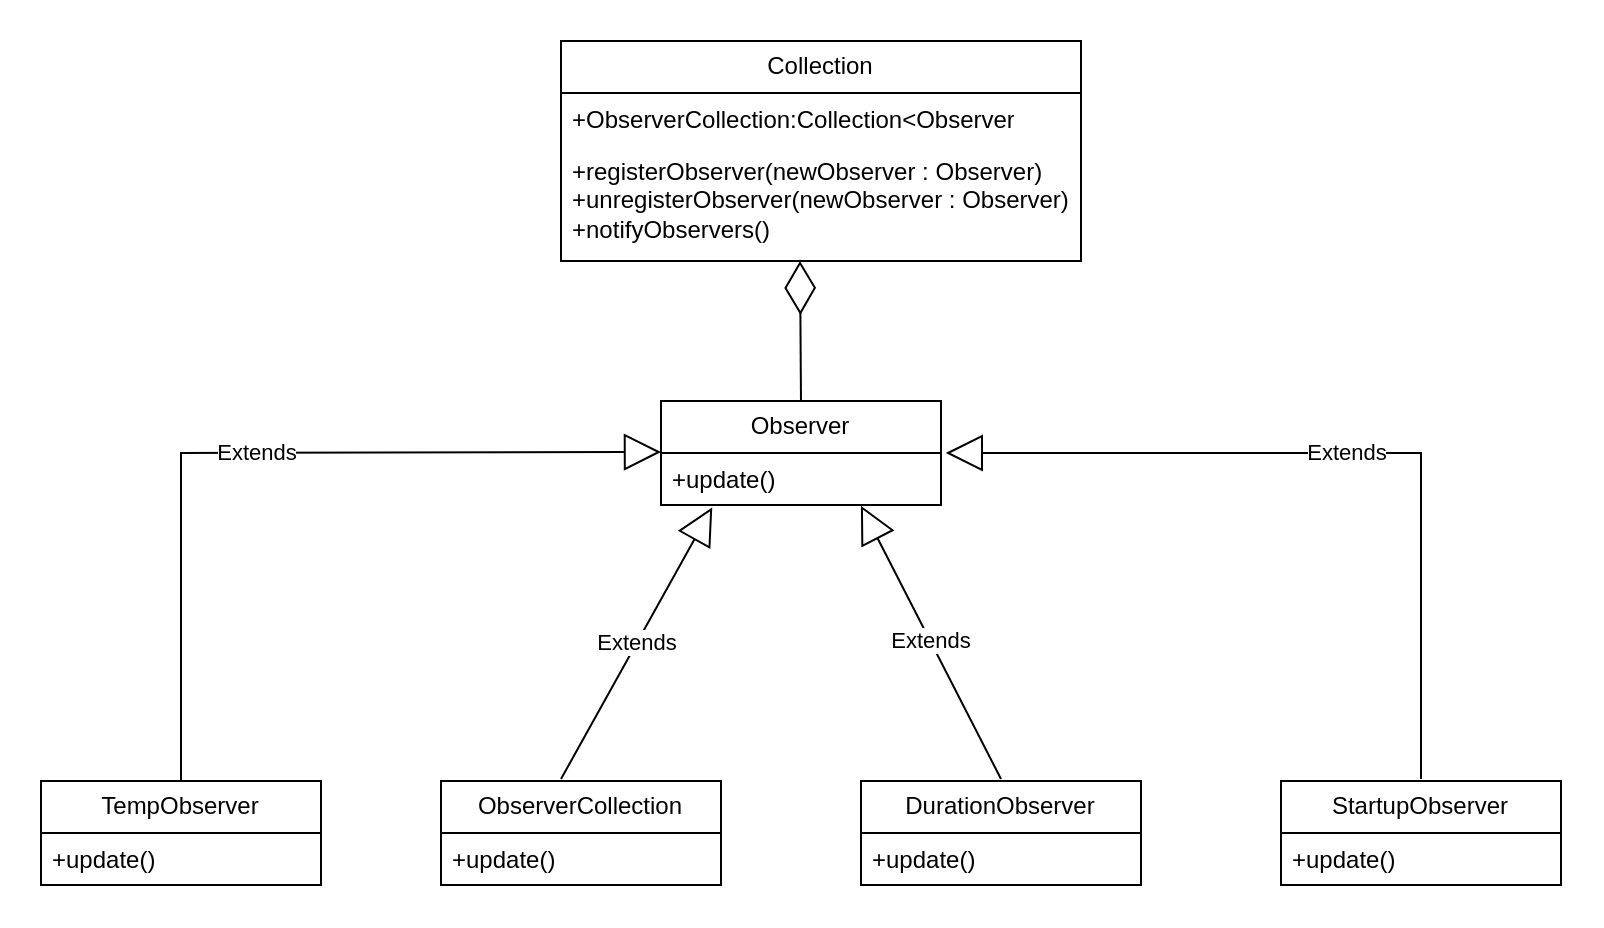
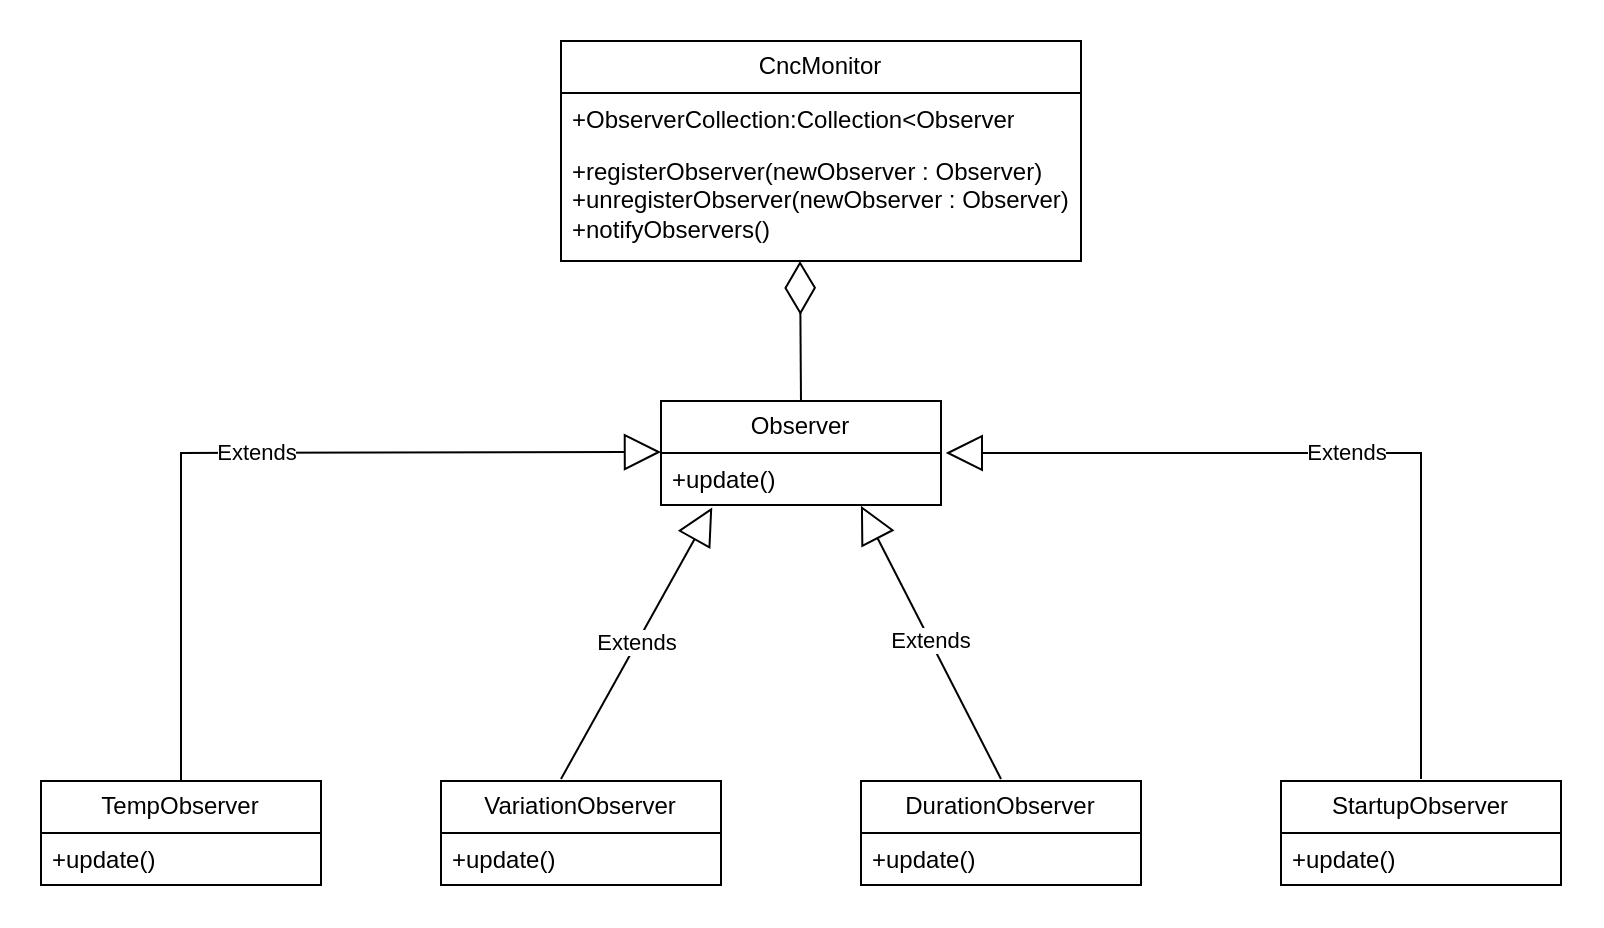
- <mxCell id="2" value="Collection" style="swimlane;fontStyle=0;childLayout=stackLayout;horizontal=1;startSize=26;fillColor=none;horizontalStack=0;resizeParent=1;resizeParentMax=0;resizeLast=0;collapsible=1;marginBottom=0;whiteSpace=wrap;html=1;" vertex="1" parent="1"><mxGeometry x="280" y="20" width="260" height="110" as="geometry" /></mxCell>
+ <mxCell id="2" value="CncMonitor" style="swimlane;fontStyle=0;childLayout=stackLayout;horizontal=1;startSize=26;fillColor=none;horizontalStack=0;resizeParent=1;resizeParentMax=0;resizeLast=0;collapsible=1;marginBottom=0;whiteSpace=wrap;html=1;" vertex="1" parent="1"><mxGeometry x="280" y="20" width="260" height="110" as="geometry" /></mxCell>
- <mxCell id="9" value="ObserverCollection" style="swimlane;fontStyle=0;childLayout=stackLayout;horizontal=1;startSize=26;fillColor=none;horizontalStack=0;resizeParent=1;resizeParentMax=0;resizeLast=0;collapsible=1;marginBottom=0;whiteSpace=wrap;html=1;" vertex="1" parent="1"><mxGeometry x="220" y="390" width="140" height="52" as="geometry" /></mxCell>
+ <mxCell id="9" value="VariationObserver" style="swimlane;fontStyle=0;childLayout=stackLayout;horizontal=1;startSize=26;fillColor=none;horizontalStack=0;resizeParent=1;resizeParentMax=0;resizeLast=0;collapsible=1;marginBottom=0;whiteSpace=wrap;html=1;" vertex="1" parent="1"><mxGeometry x="220" y="390" width="140" height="52" as="geometry" /></mxCell>
